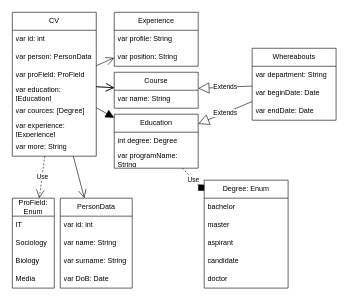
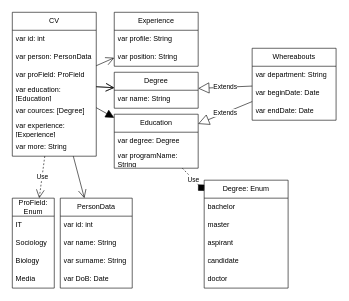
- <mxCell id="45" value="&lt;span style=&quot;text-align: left;&quot;&gt;Course&lt;/span&gt;" style="swimlane;fontStyle=0;childLayout=stackLayout;horizontal=1;startSize=30;horizontalStack=0;resizeParent=1;resizeParentMax=0;resizeLast=0;collapsible=1;marginBottom=0;whiteSpace=wrap;html=1;" vertex="1" parent="1"><mxGeometry x="190" y="120" width="140" height="60" as="geometry" /></mxCell>
+ <mxCell id="45" value="&lt;span style=&quot;text-align: left;&quot;&gt;Degree&lt;/span&gt;" style="swimlane;fontStyle=0;childLayout=stackLayout;horizontal=1;startSize=30;horizontalStack=0;resizeParent=1;resizeParentMax=0;resizeLast=0;collapsible=1;marginBottom=0;whiteSpace=wrap;html=1;" vertex="1" parent="1"><mxGeometry x="190" y="120" width="140" height="60" as="geometry" /></mxCell>
- <mxCell id="22" value="int degree: Degree" style="text;strokeColor=none;fillColor=none;align=left;verticalAlign=middle;spacingLeft=4;spacingRight=4;overflow=hidden;points=[[0,0.5],[1,0.5]];portConstraint=eastwest;rotatable=0;whiteSpace=wrap;html=1;" vertex="1" parent="21"><mxGeometry y="30" width="140" height="30" as="geometry" /></mxCell>
+ <mxCell id="22" value="var degree: Degree" style="text;strokeColor=none;fillColor=none;align=left;verticalAlign=middle;spacingLeft=4;spacingRight=4;overflow=hidden;points=[[0,0.5],[1,0.5]];portConstraint=eastwest;rotatable=0;whiteSpace=wrap;html=1;" vertex="1" parent="21"><mxGeometry y="30" width="140" height="30" as="geometry" /></mxCell>
